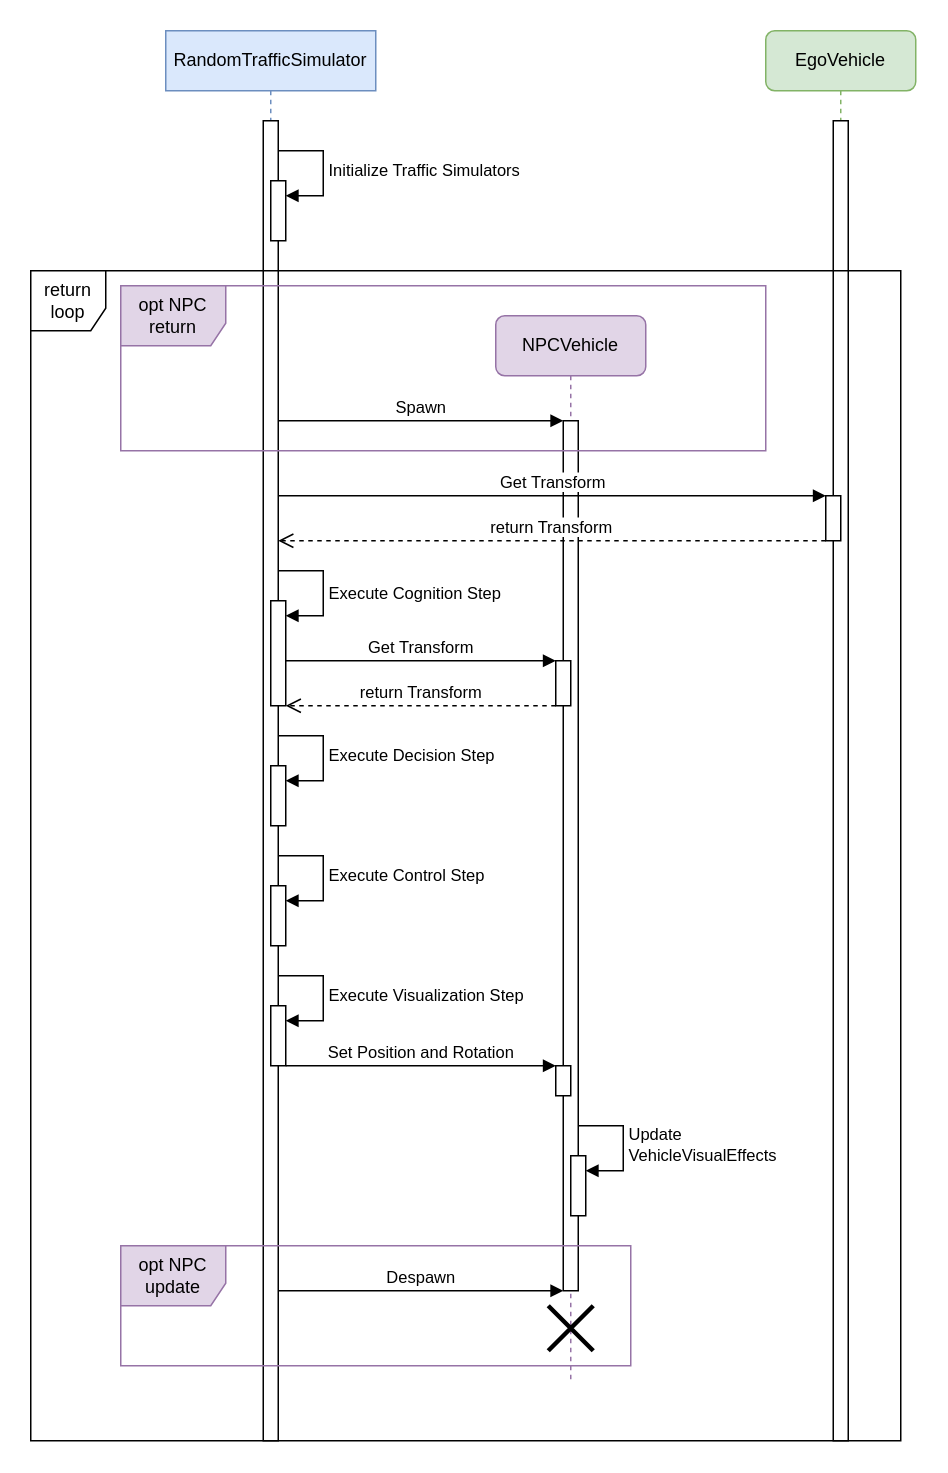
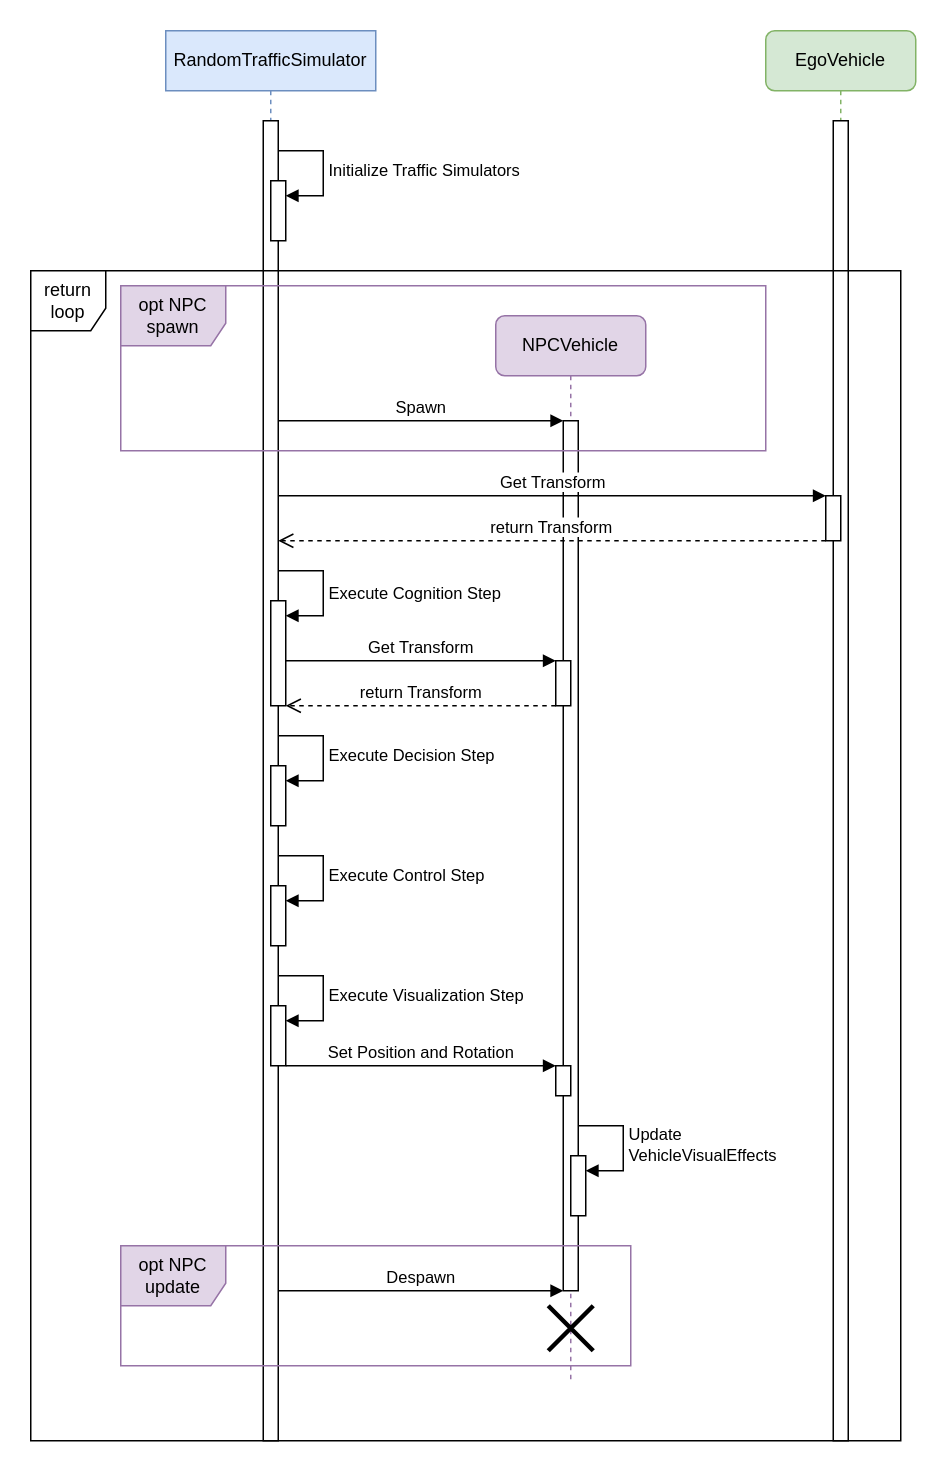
- <mxCell id="23" value="opt NPC return" style="shape=umlFrame;whiteSpace=wrap;html=1;pointerEvents=0;recursiveResize=0;container=0;collapsible=0;width=70;height=40;fillColor=#e1d5e7;strokeColor=#9673a6;" parent="1" vertex="1"><mxGeometry x="80" y="190" width="430" height="110" as="geometry" /></mxCell>
+ <mxCell id="23" value="opt NPC spawn" style="shape=umlFrame;whiteSpace=wrap;html=1;pointerEvents=0;recursiveResize=0;container=0;collapsible=0;width=70;height=40;fillColor=#e1d5e7;strokeColor=#9673a6;" parent="1" vertex="1"><mxGeometry x="80" y="190" width="430" height="110" as="geometry" /></mxCell>
